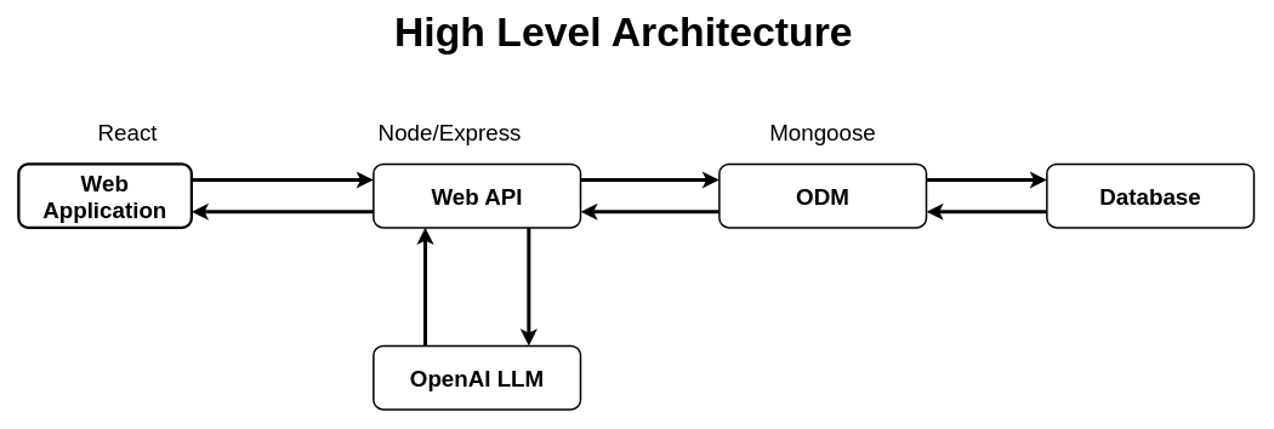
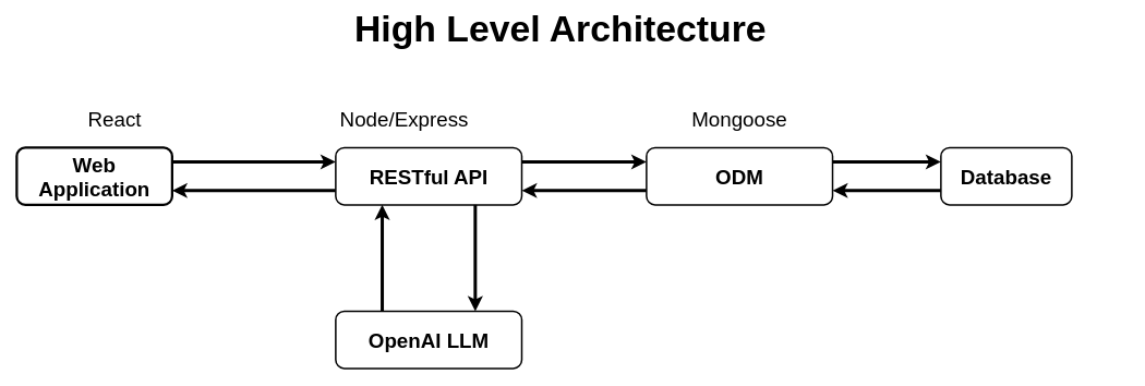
- <mxCell id="3" value="&lt;b&gt;&lt;font style=&quot;font-size: 25px;&quot;&gt;Web API&lt;/font&gt;&lt;/b&gt;" style="rounded=1;whiteSpace=wrap;html=1;labelBackgroundColor=none;strokeWidth=2;" parent="1" vertex="1"><mxGeometry x="410" y="180" width="227.5" height="70" as="geometry" /></mxCell>
+ <mxCell id="3" value="&lt;b&gt;&lt;font style=&quot;font-size: 25px;&quot;&gt;RESTful API&lt;/font&gt;&lt;/b&gt;" style="rounded=1;whiteSpace=wrap;html=1;labelBackgroundColor=none;strokeWidth=2;" parent="1" vertex="1"><mxGeometry x="410" y="180" width="227.5" height="70" as="geometry" /></mxCell>
- <mxCell id="7" value="&lt;span style=&quot;font-size: 25px;&quot;&gt;&lt;b&gt;Database&lt;/b&gt;&lt;/span&gt;" style="rounded=1;whiteSpace=wrap;html=1;labelBackgroundColor=none;strokeWidth=2;" parent="1" vertex="1"><mxGeometry x="1150" y="180" width="227.5" height="70" as="geometry" /></mxCell>
+ <mxCell id="7" value="&lt;span style=&quot;font-size: 25px;&quot;&gt;&lt;b&gt;Database&lt;/b&gt;&lt;/span&gt;" style="rounded=1;whiteSpace=wrap;html=1;labelBackgroundColor=none;strokeWidth=2;" parent="1" vertex="1"><mxGeometry x="1150" y="180" width="160" height="70" as="geometry" /></mxCell>
